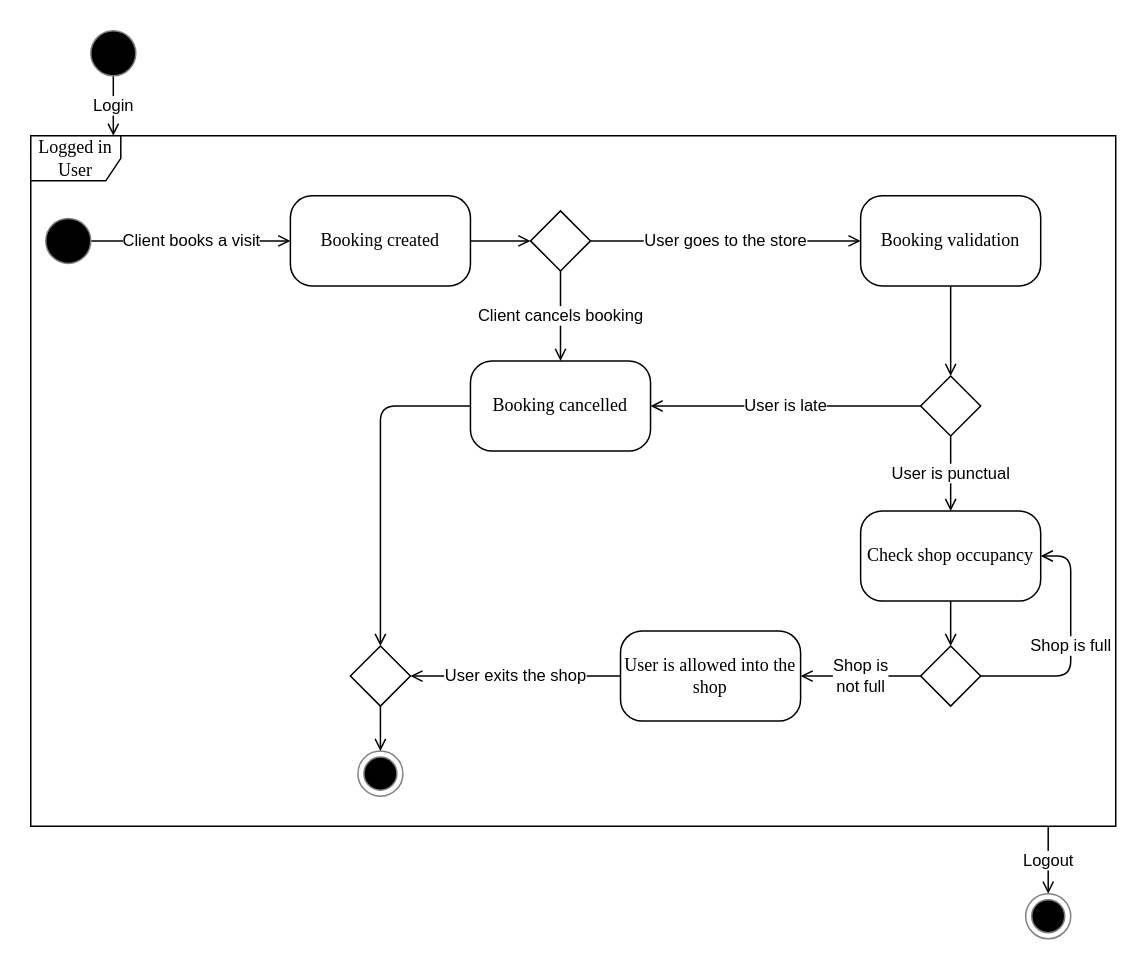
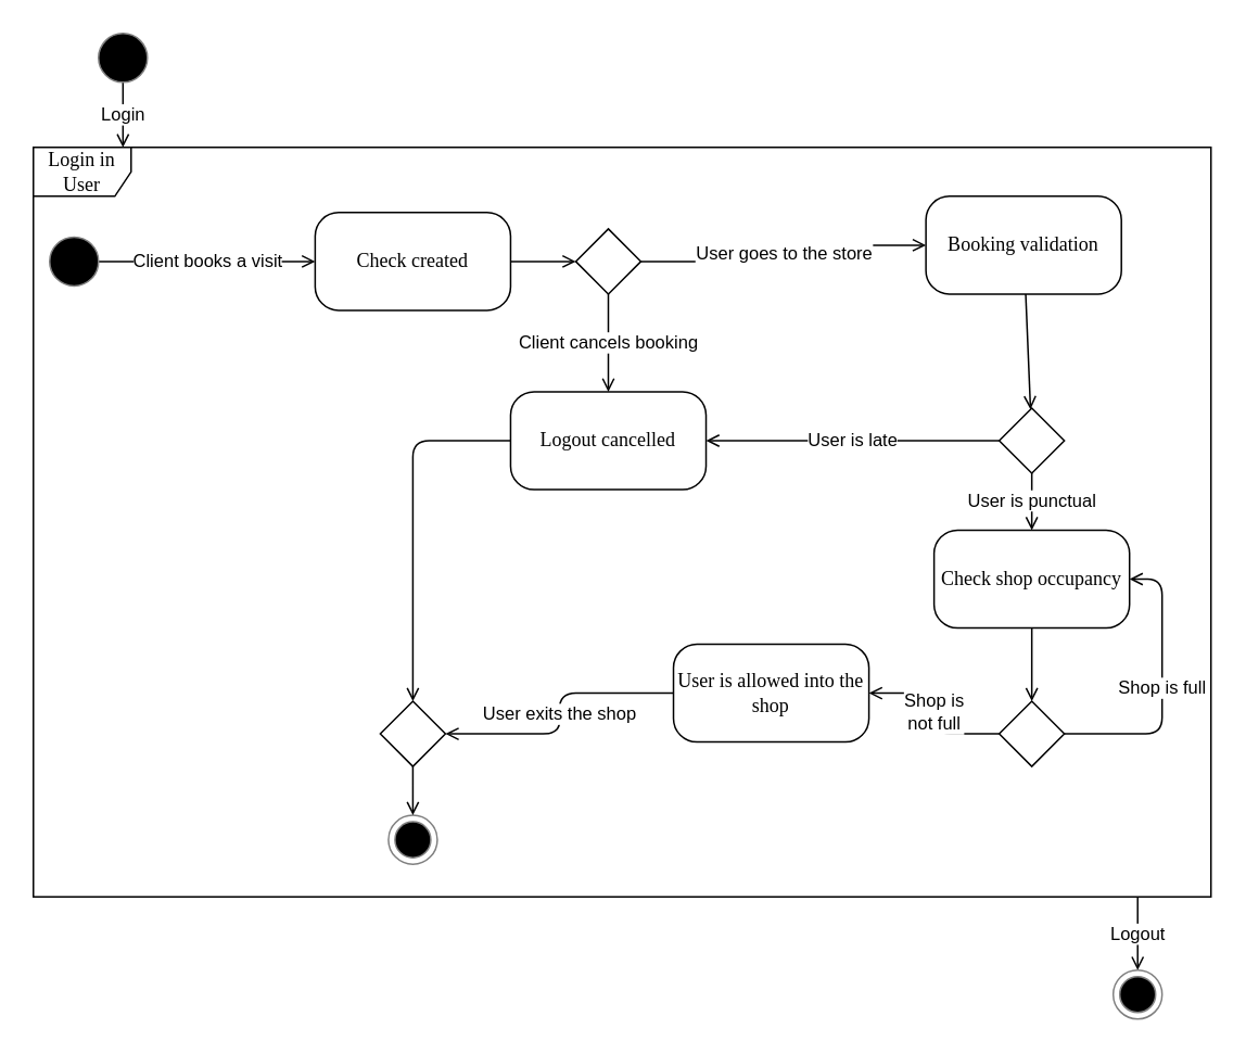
- <mxCell id="3" value="Logged in User" style="shape=umlFrame;whiteSpace=wrap;html=1;rounded=1;shadow=0;comic=0;labelBackgroundColor=none;strokeWidth=1;fontFamily=Verdana;fontSize=12;align=center;" parent="1" vertex="1"><mxGeometry x="20" y="90" width="723" height="460" as="geometry" /></mxCell>
+ <mxCell id="3" value="Login in User" style="shape=umlFrame;whiteSpace=wrap;html=1;rounded=1;shadow=0;comic=0;labelBackgroundColor=none;strokeWidth=1;fontFamily=Verdana;fontSize=12;align=center;" parent="1" vertex="1"><mxGeometry x="20" y="90" width="723" height="460" as="geometry" /></mxCell>
- <mxCell id="7" value="Booking created" style="rounded=1;whiteSpace=wrap;html=1;arcSize=24;shadow=0;comic=0;labelBackgroundColor=none;fontFamily=Verdana;fontSize=12;fontColor=#000000;align=center;fillColor=none;" parent="1" vertex="1"><mxGeometry x="193" y="130" width="120" height="60" as="geometry" /></mxCell>
+ <mxCell id="7" value="Check created" style="rounded=1;whiteSpace=wrap;html=1;arcSize=24;shadow=0;comic=0;labelBackgroundColor=none;fontFamily=Verdana;fontSize=12;fontColor=#000000;align=center;fillColor=none;" parent="1" vertex="1"><mxGeometry x="193" y="130" width="120" height="60" as="geometry" /></mxCell>
- <mxCell id="11" value="Booking validation" style="rounded=1;whiteSpace=wrap;html=1;arcSize=24;shadow=0;comic=0;labelBackgroundColor=none;fontFamily=Verdana;fontSize=12;fontColor=#000000;align=center;fillColor=none;" vertex="1" parent="1"><mxGeometry x="573" y="130" width="120" height="60" as="geometry" /></mxCell>
+ <mxCell id="11" value="Booking validation" style="rounded=1;whiteSpace=wrap;html=1;arcSize=24;shadow=0;comic=0;labelBackgroundColor=none;fontFamily=Verdana;fontSize=12;fontColor=#000000;align=center;fillColor=none;" vertex="1" parent="1"><mxGeometry x="568" y="120" width="120" height="60" as="geometry" /></mxCell>
- <mxCell id="16" value="Booking cancelled" style="rounded=1;whiteSpace=wrap;html=1;arcSize=24;shadow=0;comic=0;labelBackgroundColor=none;fontFamily=Verdana;fontSize=12;fontColor=#000000;align=center;fillColor=none;" vertex="1" parent="1"><mxGeometry x="313" y="240" width="120" height="60" as="geometry" /></mxCell>
+ <mxCell id="16" value="Logout cancelled" style="rounded=1;whiteSpace=wrap;html=1;arcSize=24;shadow=0;comic=0;labelBackgroundColor=none;fontFamily=Verdana;fontSize=12;fontColor=#000000;align=center;fillColor=none;" vertex="1" parent="1"><mxGeometry x="313" y="240" width="120" height="60" as="geometry" /></mxCell>
- <mxCell id="27" value="Check shop occupancy" style="rounded=1;whiteSpace=wrap;html=1;arcSize=24;shadow=0;comic=0;labelBackgroundColor=none;fontFamily=Verdana;fontSize=12;fontColor=#000000;align=center;fillColor=none;" vertex="1" parent="1"><mxGeometry x="573" y="340" width="120" height="60" as="geometry" /></mxCell>
+ <mxCell id="27" value="Check shop occupancy" style="rounded=1;whiteSpace=wrap;html=1;arcSize=24;shadow=0;comic=0;labelBackgroundColor=none;fontFamily=Verdana;fontSize=12;fontColor=#000000;align=center;fillColor=none;" vertex="1" parent="1"><mxGeometry x="573" y="325" width="120" height="60" as="geometry" /></mxCell>
- <mxCell id="18" value="User is allowed into the shop" style="rounded=1;whiteSpace=wrap;html=1;arcSize=24;shadow=0;comic=0;labelBackgroundColor=none;fontFamily=Verdana;fontSize=12;fontColor=#000000;align=center;fillColor=none;" vertex="1" parent="1"><mxGeometry x="413" y="420" width="120" height="60" as="geometry" /></mxCell>
+ <mxCell id="18" value="User is allowed into the shop" style="rounded=1;whiteSpace=wrap;html=1;arcSize=24;shadow=0;comic=0;labelBackgroundColor=none;fontFamily=Verdana;fontSize=12;fontColor=#000000;align=center;fillColor=none;" vertex="1" parent="1"><mxGeometry x="413" y="395" width="120" height="60" as="geometry" /></mxCell>
